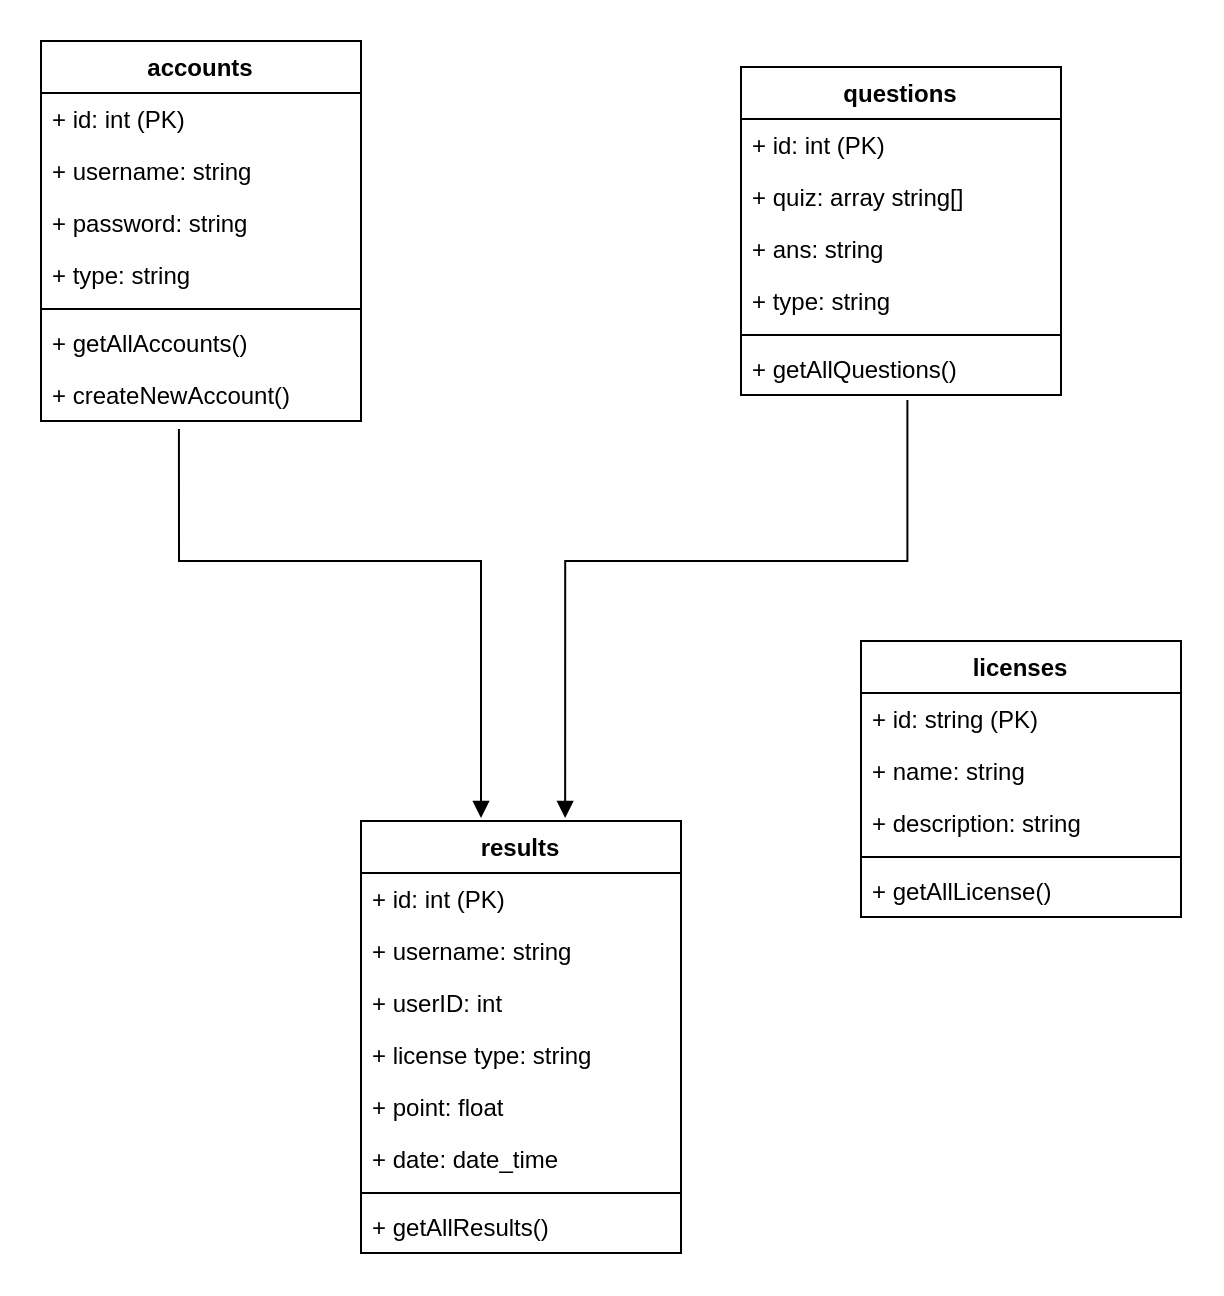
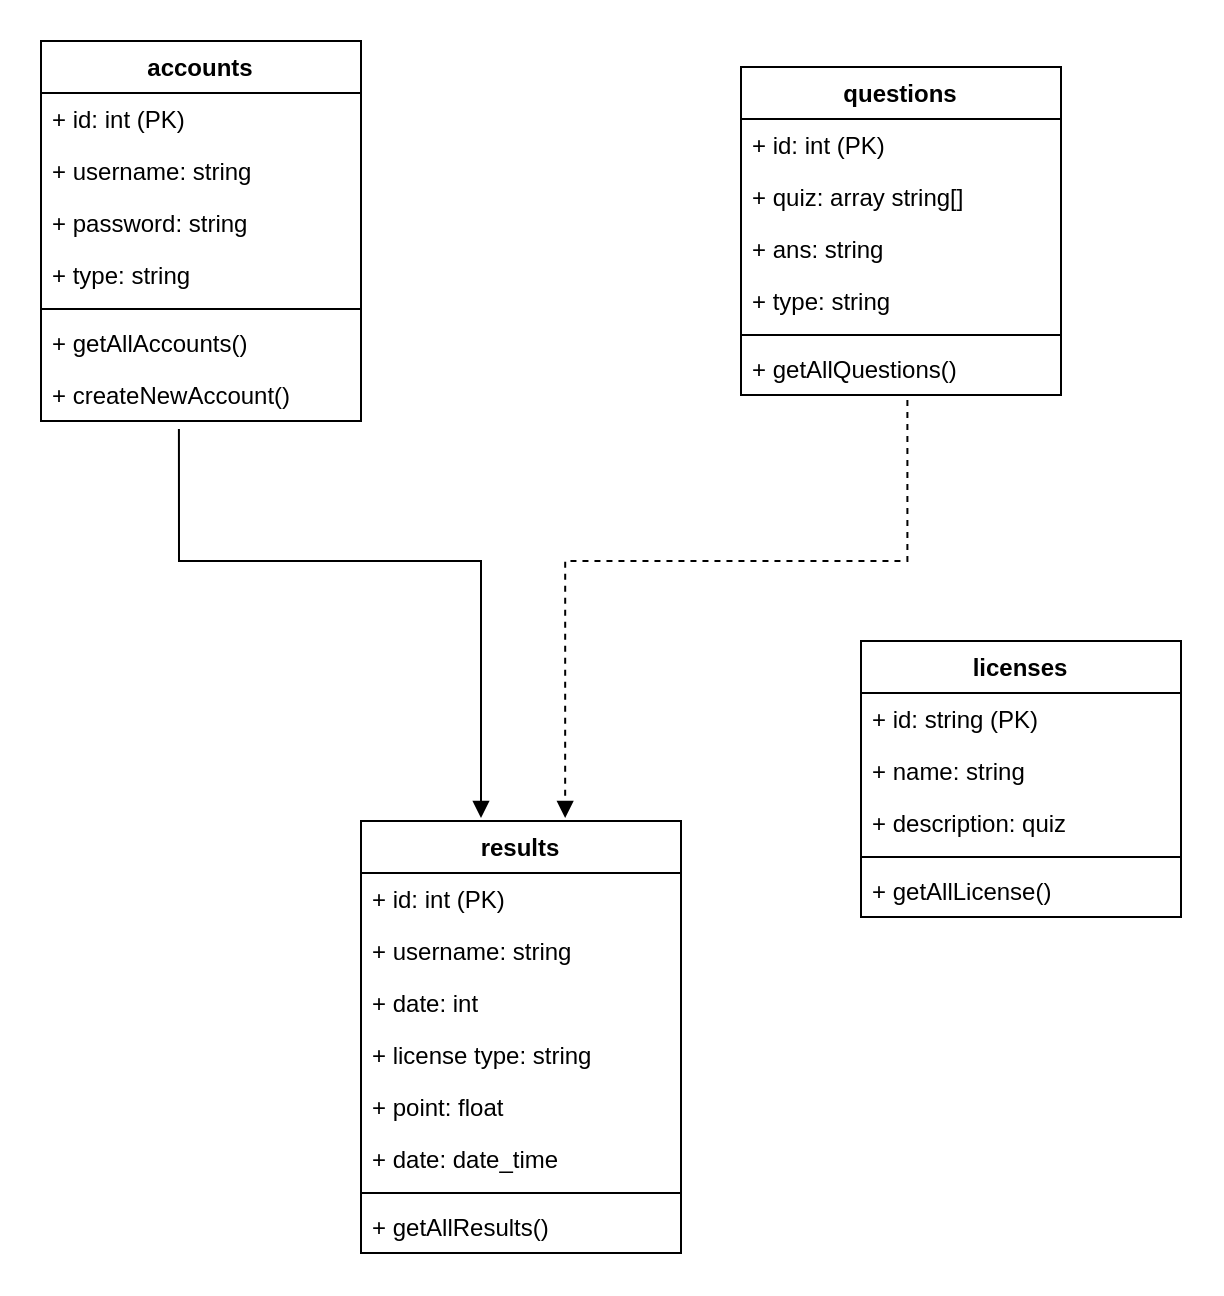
- <mxCell id="27" value="" style="endArrow=block;endFill=1;html=1;edgeStyle=orthogonalEdgeStyle;align=left;verticalAlign=top;rounded=0;entryX=0.638;entryY=-0.007;entryDx=0;entryDy=0;entryPerimeter=0;exitX=0.52;exitY=1.095;exitDx=0;exitDy=0;exitPerimeter=0;" edge="1" parent="1" source="16" target="17"><mxGeometry x="-1" relative="1" as="geometry"><mxPoint x="520" y="220" as="sourcePoint" /><mxPoint x="520" y="398.488" as="targetPoint" /><Array as="points"><mxPoint x="453" y="280" /><mxPoint x="282" y="280" /></Array></mxGeometry></mxCell>
+ <mxCell id="27" value="" style="endArrow=block;endFill=1;html=1;edgeStyle=orthogonalEdgeStyle;align=left;verticalAlign=top;rounded=0;entryX=0.638;entryY=-0.007;entryDx=0;entryDy=0;entryPerimeter=0;exitX=0.52;exitY=1.095;exitDx=0;exitDy=0;exitPerimeter=0;dashed=1;" edge="1" parent="1" source="16" target="17"><mxGeometry x="-1" relative="1" as="geometry"><mxPoint x="520" y="220" as="sourcePoint" /><mxPoint x="520" y="398.488" as="targetPoint" /><Array as="points"><mxPoint x="453" y="280" /><mxPoint x="282" y="280" /></Array></mxGeometry></mxCell>
- <mxCell id="31" value="+ description: string" style="text;strokeColor=none;fillColor=none;align=left;verticalAlign=top;spacingLeft=4;spacingRight=4;overflow=hidden;rotatable=0;points=[[0,0.5],[1,0.5]];portConstraint=eastwest;" vertex="1" parent="28"><mxGeometry y="78" width="160" height="26" as="geometry" /></mxCell>
+ <mxCell id="31" value="+ description: quiz" style="text;strokeColor=none;fillColor=none;align=left;verticalAlign=top;spacingLeft=4;spacingRight=4;overflow=hidden;rotatable=0;points=[[0,0.5],[1,0.5]];portConstraint=eastwest;" vertex="1" parent="28"><mxGeometry y="78" width="160" height="26" as="geometry" /></mxCell>
- <mxCell id="20" value="+ userID: int" style="text;strokeColor=none;fillColor=none;align=left;verticalAlign=top;spacingLeft=4;spacingRight=4;overflow=hidden;rotatable=0;points=[[0,0.5],[1,0.5]];portConstraint=eastwest;" vertex="1" parent="17"><mxGeometry y="78" width="160" height="26" as="geometry" /></mxCell>
+ <mxCell id="20" value="+ date: int" style="text;strokeColor=none;fillColor=none;align=left;verticalAlign=top;spacingLeft=4;spacingRight=4;overflow=hidden;rotatable=0;points=[[0,0.5],[1,0.5]];portConstraint=eastwest;" vertex="1" parent="17"><mxGeometry y="78" width="160" height="26" as="geometry" /></mxCell>
